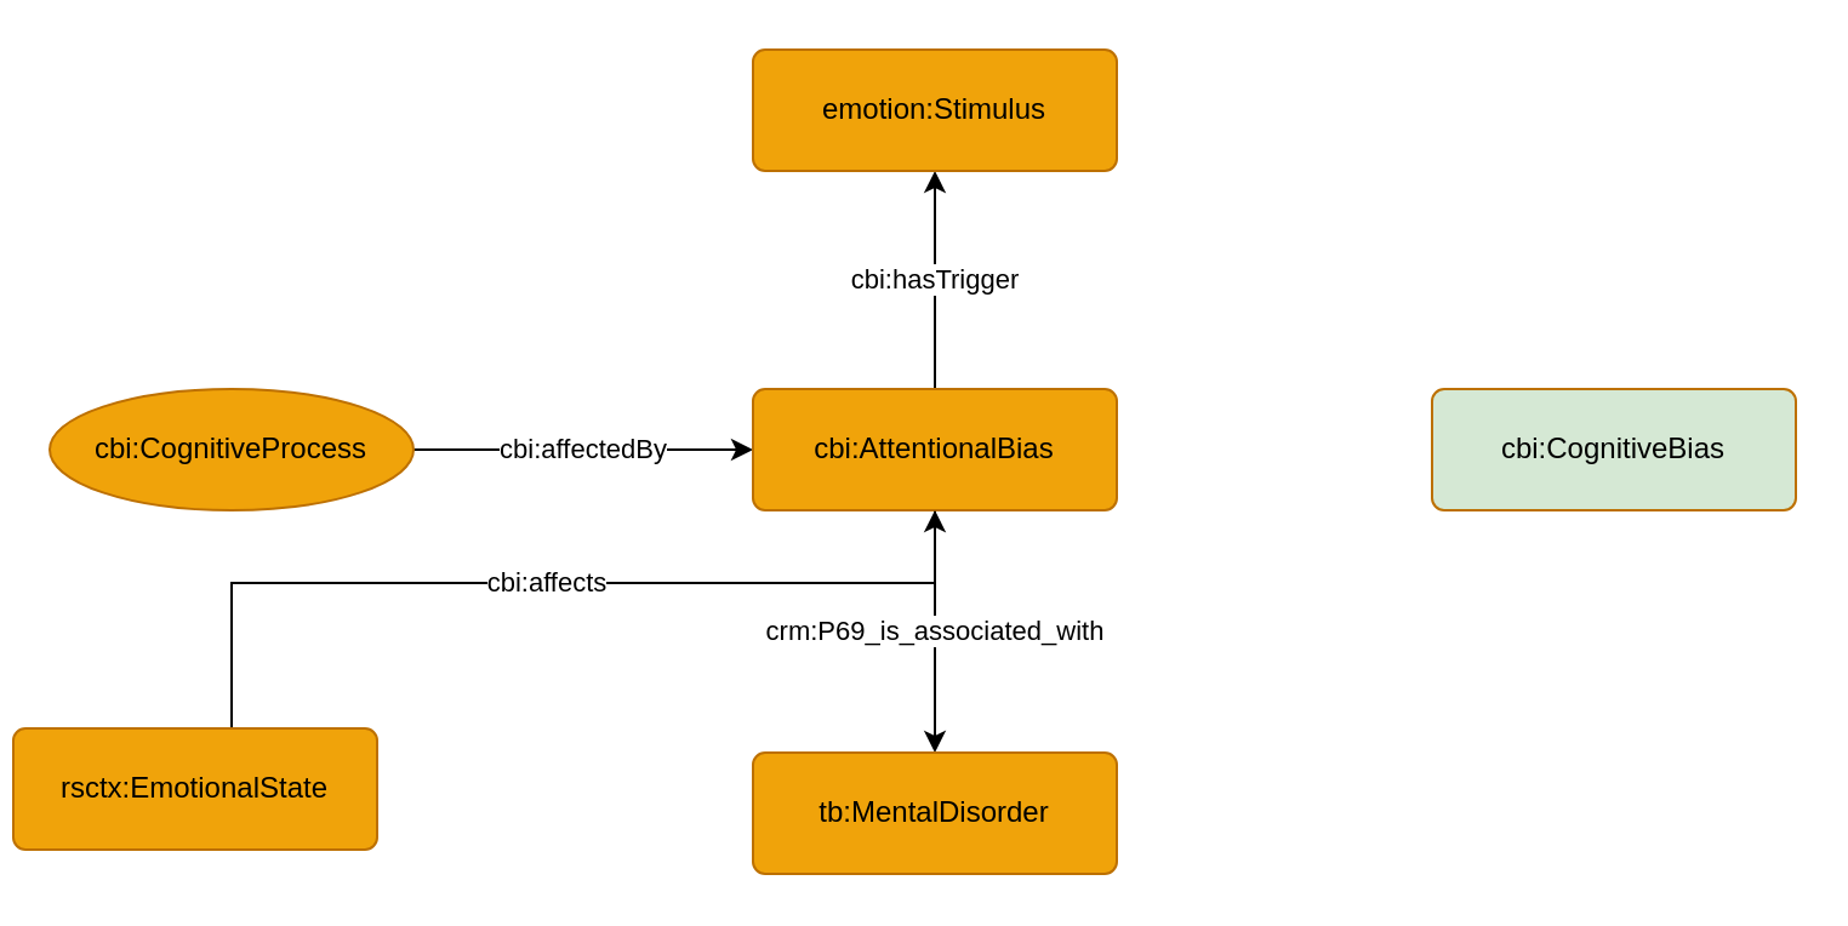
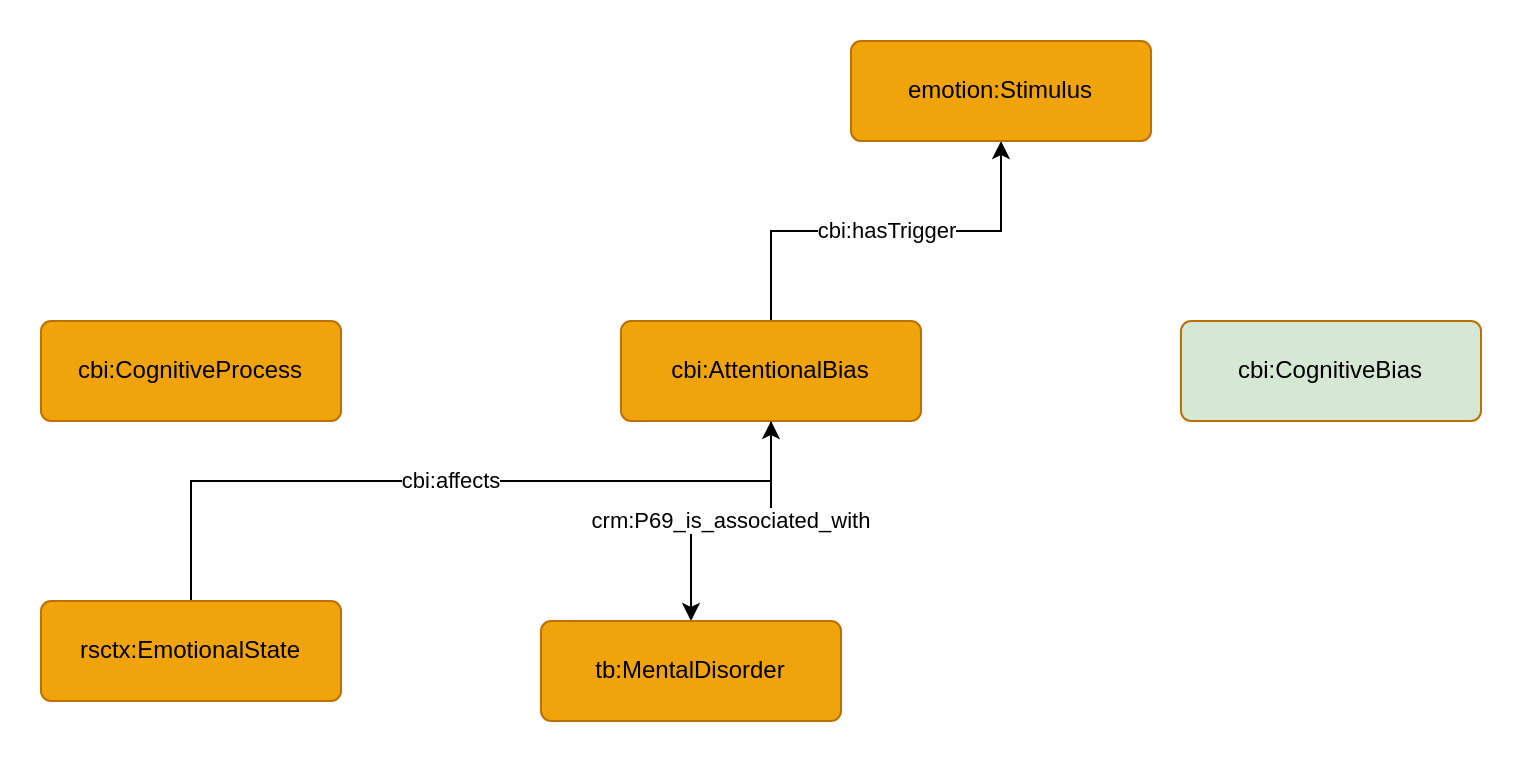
- <mxCell id="11" value="emotion:Stimulus" style="rounded=1;arcSize=10;whiteSpace=wrap;html=1;align=center;fillColor=#f0a30a;strokeColor=#BD7000;fontColor=#000000;" vertex="1" parent="1"><mxGeometry x="310" width="150" height="50" as="geometry" y="20" /></mxCell>
+ <mxCell id="11" value="emotion:Stimulus" style="rounded=1;arcSize=10;whiteSpace=wrap;html=1;align=center;fillColor=#f0a30a;strokeColor=#BD7000;fontColor=#000000;" vertex="1" parent="1"><mxGeometry x="425" y="20" width="150" height="50" as="geometry" /></mxCell>
- <mxCell id="3" value="cbi:CognitiveProcess" style="ellipse;arcSize=10;whiteSpace=wrap;html=1;align=center;fillColor=#f0a30a;strokeColor=#BD7000;fontColor=#000000;" vertex="1" parent="1"><mxGeometry x="20" y="160" width="150" height="50" as="geometry" /></mxCell>
+ <mxCell id="3" value="cbi:CognitiveProcess" style="rounded=1;arcSize=10;whiteSpace=wrap;html=1;align=center;fillColor=#f0a30a;strokeColor=#BD7000;fontColor=#000000;" vertex="1" parent="1"><mxGeometry x="20" y="160" width="150" height="50" as="geometry" /></mxCell>
- <mxCell id="2" value="cbi:affectedBy" style="edgeStyle=orthogonalEdgeStyle;rounded=0;orthogonalLoop=1;jettySize=auto;html=1;" edge="1" parent="1" source="3" target="6"><mxGeometry relative="1" as="geometry" /></mxCell>
- <mxCell id="8" value="rsctx:EmotionalState" style="rounded=1;arcSize=10;whiteSpace=wrap;html=1;align=center;fillColor=#f0a30a;strokeColor=#BD7000;fontColor=#000000;" vertex="1" parent="1"><mxGeometry x="5" y="300" width="150" height="50" as="geometry" /></mxCell>
+ <mxCell id="8" value="rsctx:EmotionalState" style="rounded=1;arcSize=10;whiteSpace=wrap;html=1;align=center;fillColor=#f0a30a;strokeColor=#BD7000;fontColor=#000000;" vertex="1" parent="1"><mxGeometry x="20" y="300" width="150" height="50" as="geometry" /></mxCell>
- <mxCell id="9" value="tb:MentalDisorder" style="rounded=1;arcSize=10;whiteSpace=wrap;html=1;align=center;fillColor=#f0a30a;strokeColor=#BD7000;fontColor=#000000;" vertex="1" parent="1"><mxGeometry x="310" y="310" width="150" height="50" as="geometry" /></mxCell>
+ <mxCell id="9" value="tb:MentalDisorder" style="rounded=1;arcSize=10;whiteSpace=wrap;html=1;align=center;fillColor=#f0a30a;strokeColor=#BD7000;fontColor=#000000;" vertex="1" parent="1"><mxGeometry x="270" y="310" width="150" height="50" as="geometry" /></mxCell>
